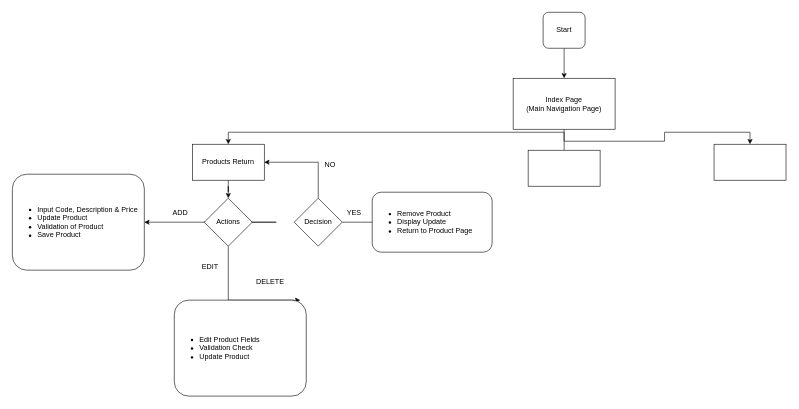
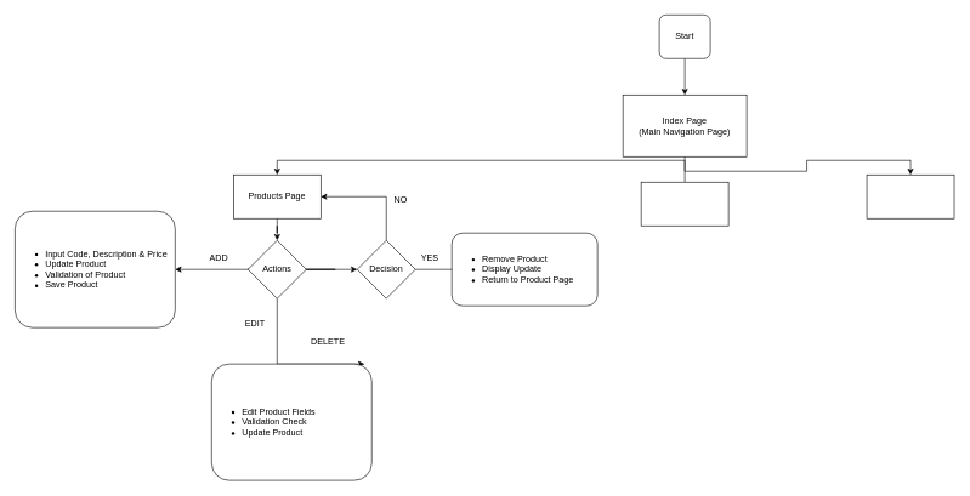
- <mxCell id="9" value="Products Return" style="rounded=0;whiteSpace=wrap;html=1;" vertex="1" parent="1"><mxGeometry x="320" y="240" width="120" height="60" as="geometry" /></mxCell>
+ <mxCell id="9" value="Products Page" style="rounded=0;whiteSpace=wrap;html=1;" vertex="1" parent="1"><mxGeometry x="320" y="240" width="120" height="60" as="geometry" /></mxCell>
+ <mxCell id="13" value="" style="edgeStyle=orthogonalEdgeStyle;rounded=0;orthogonalLoop=1;jettySize=auto;html=1;" edge="1" parent="1" source="14" target="21"><mxGeometry relative="1" as="geometry" /></mxCell>
